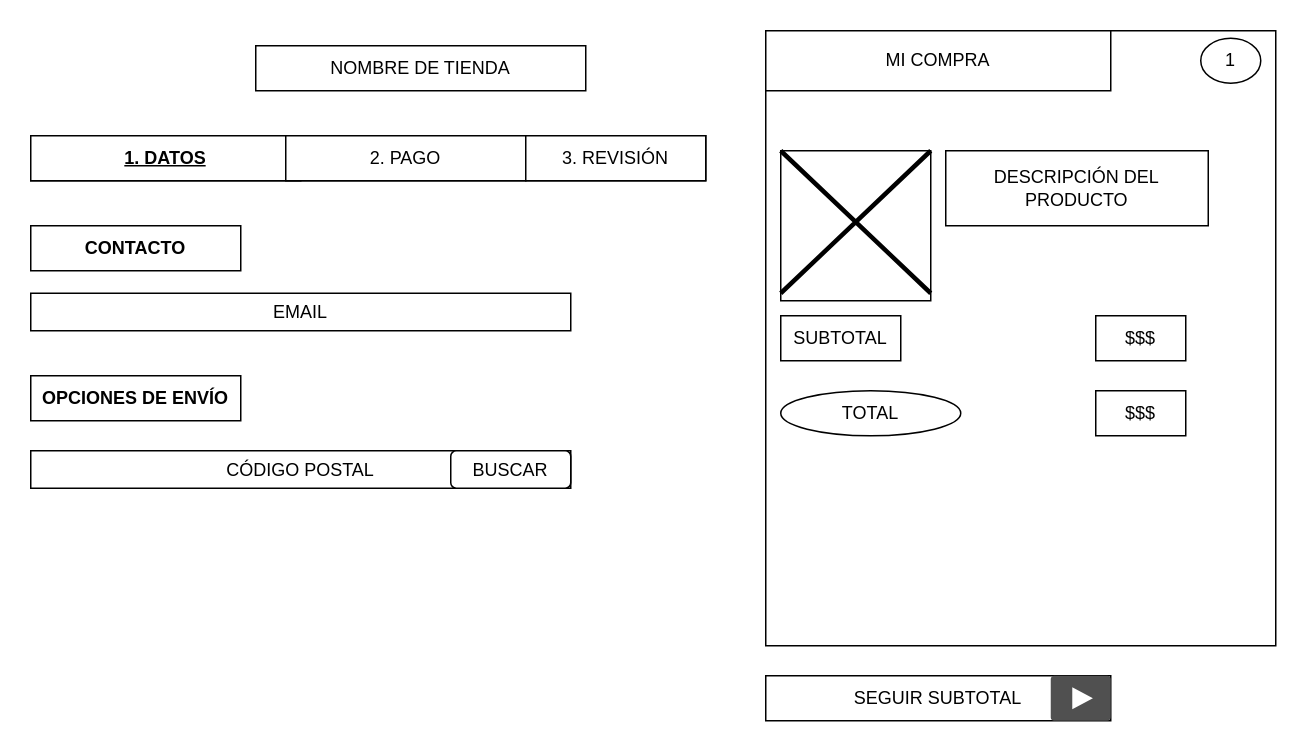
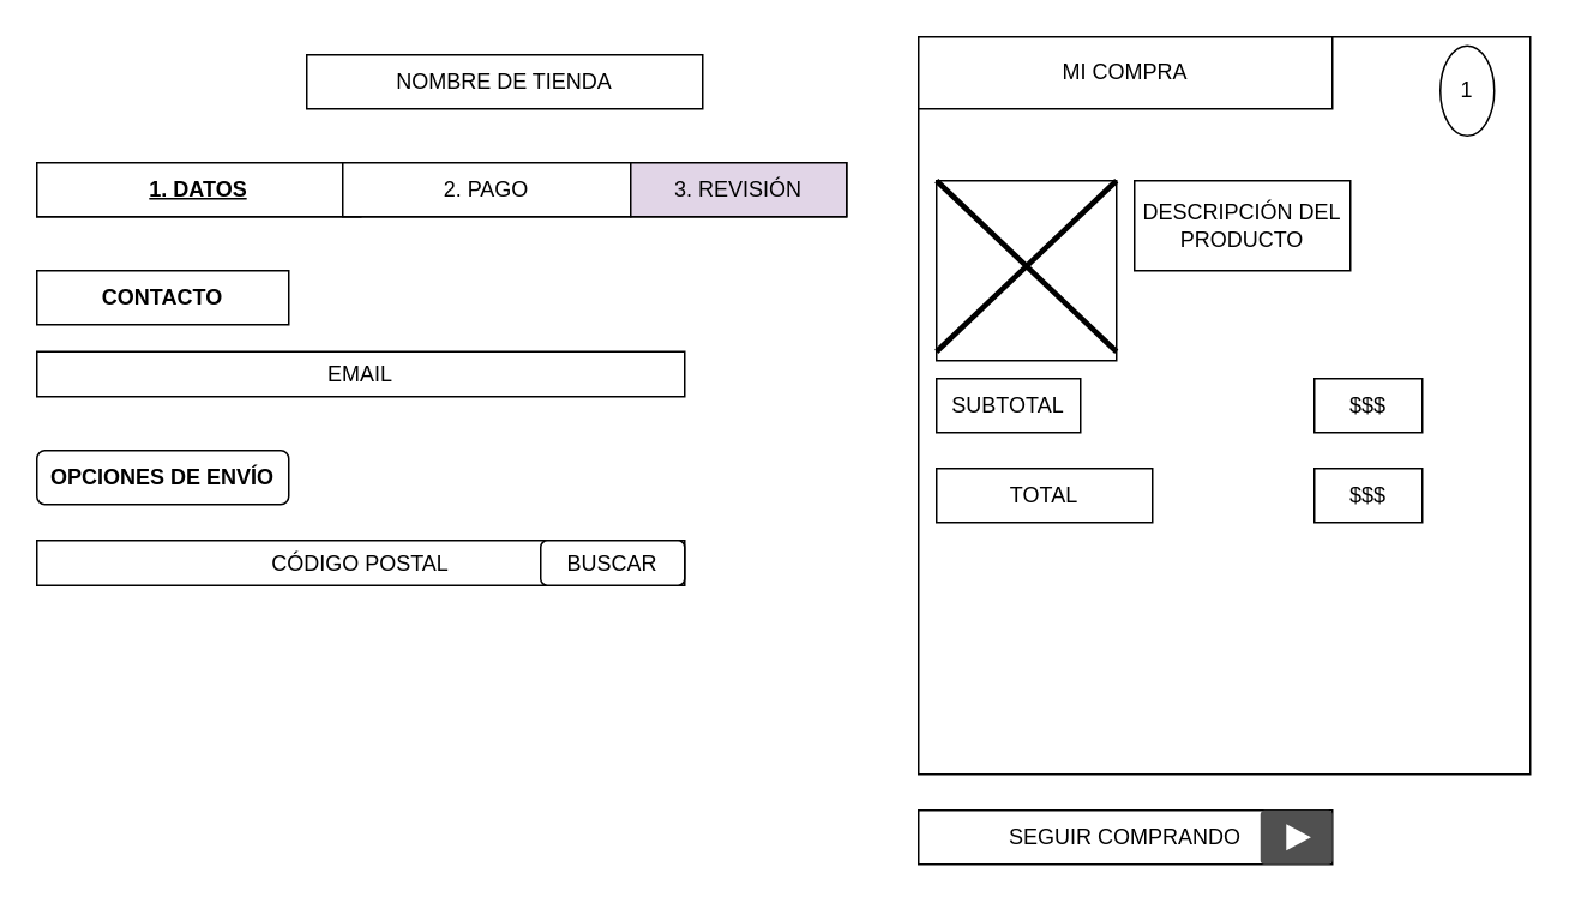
- <mxCell id="6" value="1" style="ellipse;whiteSpace=wrap;html=1;" parent="1" vertex="1"><mxGeometry x="800" y="25" width="40" height="30" as="geometry" /></mxCell>
+ <mxCell id="6" value="1" style="ellipse;whiteSpace=wrap;html=1;" parent="1" vertex="1"><mxGeometry x="800" y="25" width="30" height="50" as="geometry" /></mxCell>
- <mxCell id="11" value="3. REVISIÓN" style="rounded=0;whiteSpace=wrap;html=1;" parent="1" vertex="1"><mxGeometry x="350" y="90" width="120" height="30" as="geometry" /></mxCell>
+ <mxCell id="11" value="3. REVISIÓN" style="rounded=0;whiteSpace=wrap;html=1;fillColor=#e1d5e7;" parent="1" vertex="1"><mxGeometry x="350" y="90" width="120" height="30" as="geometry" /></mxCell>
- <mxCell id="12" value="DESCRIPCIÓN DEL PRODUCTO" style="rounded=0;whiteSpace=wrap;html=1;" parent="1" vertex="1"><mxGeometry x="630" y="100" width="175" height="50" as="geometry" /></mxCell>
+ <mxCell id="12" value="DESCRIPCIÓN DEL PRODUCTO" style="rounded=0;whiteSpace=wrap;html=1;" parent="1" vertex="1"><mxGeometry x="630" y="100" width="120" height="50" as="geometry" /></mxCell>
- <mxCell id="21" value="&lt;b&gt;OPCIONES DE ENVÍO&lt;/b&gt;" style="rounded=0;whiteSpace=wrap;html=1;" vertex="1" parent="1"><mxGeometry y="250" width="140" height="30" as="geometry" x="20" /></mxCell>
+ <mxCell id="21" value="&lt;b&gt;OPCIONES DE ENVÍO&lt;/b&gt;" style="whiteSpace=wrap;html=1;rounded=1;" vertex="1" parent="1"><mxGeometry y="250" width="140" height="30" as="geometry" x="20" /></mxCell>
- <mxCell id="14" value="TOTAL" style="ellipse;whiteSpace=wrap;html=1;" parent="1" vertex="1"><mxGeometry x="520" y="260" width="120" height="30" as="geometry" /></mxCell>
+ <mxCell id="14" value="TOTAL" style="rounded=0;whiteSpace=wrap;html=1;" parent="1" vertex="1"><mxGeometry x="520" y="260" width="120" height="30" as="geometry" /></mxCell>
- <mxCell id="19" value="SEGUIR SUBTOTAL" style="rounded=0;whiteSpace=wrap;html=1;" parent="1" vertex="1"><mxGeometry x="510" y="450" width="230" height="30" as="geometry" /></mxCell>
+ <mxCell id="19" value="SEGUIR COMPRANDO" style="rounded=0;whiteSpace=wrap;html=1;" parent="1" vertex="1"><mxGeometry x="510" y="450" width="230" height="30" as="geometry" /></mxCell>
